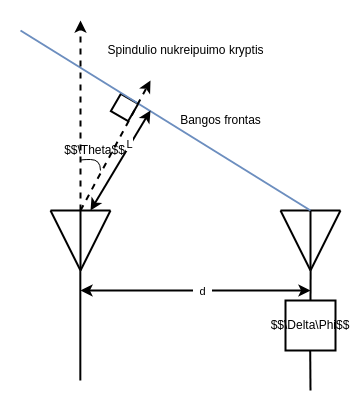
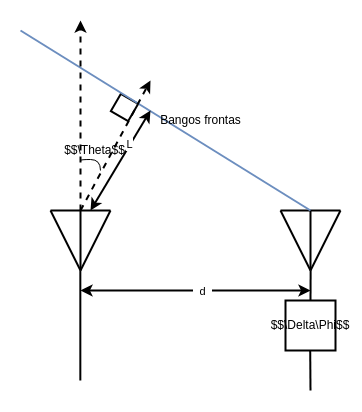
- <mxCell id="26" value="Spindulio nukreipuimo kryptis" style="text;html=1;align=center;verticalAlign=middle;resizable=0;points=[];autosize=1;strokeColor=none;" vertex="1" parent="1"><mxGeometry x="100" y="40" width="170" height="20" as="geometry" /></mxCell>
- <mxCell id="25" value="Bangos frontas" style="text;html=1;align=center;verticalAlign=middle;resizable=0;points=[];autosize=1;strokeColor=none;" vertex="1" parent="1"><mxGeometry x="170" y="110" width="100" height="20" as="geometry" /></mxCell>
+ <mxCell id="25" value="Bangos frontas" style="text;html=1;align=center;verticalAlign=middle;resizable=0;points=[];autosize=1;strokeColor=none;" vertex="1" parent="1"><mxGeometry x="150" y="110" width="100" height="20" as="geometry" /></mxCell>
